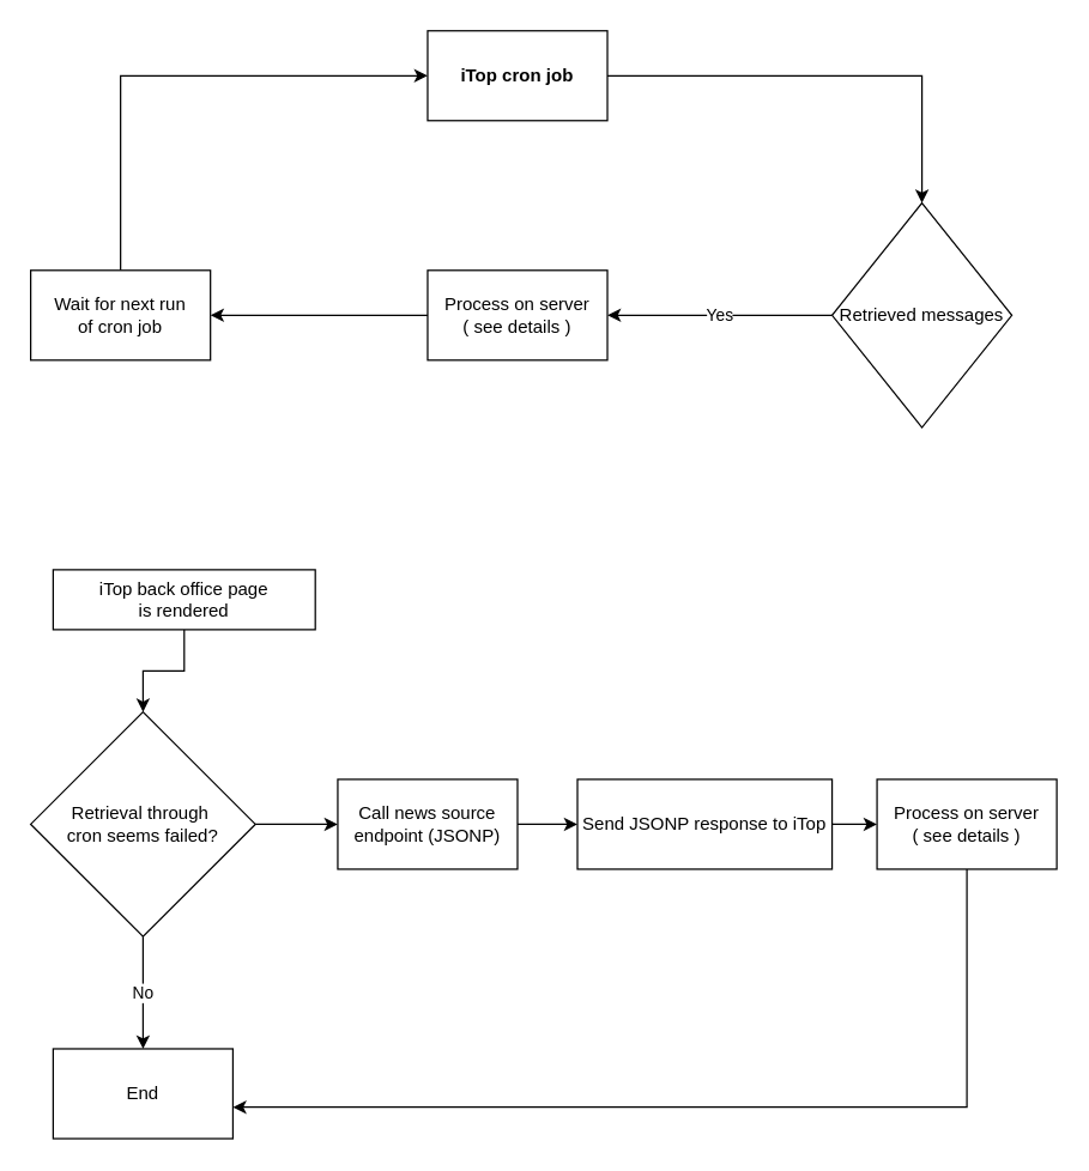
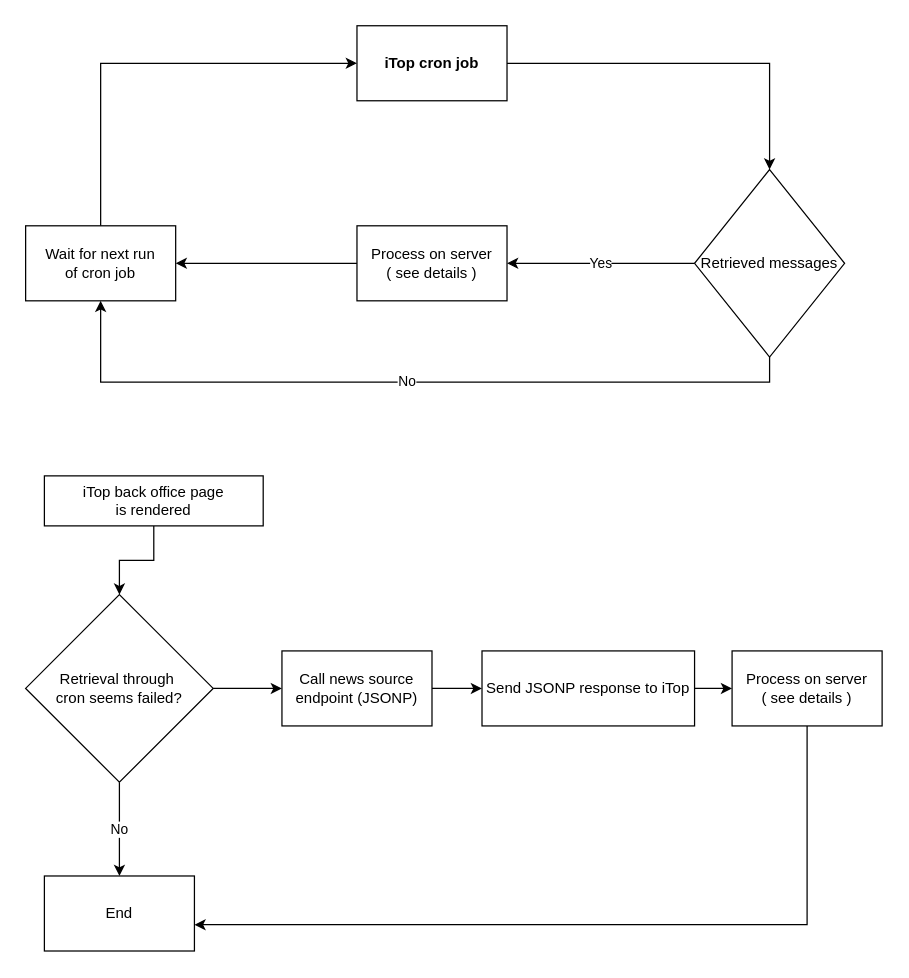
+ <mxCell id="4" value="No" style="edgeStyle=orthogonalEdgeStyle;rounded=0;orthogonalLoop=1;jettySize=auto;html=1;exitX=0.5;exitY=1;exitDx=0;exitDy=0;entryX=0.5;entryY=1;entryDx=0;entryDy=0;" edge="1" parent="1" source="6" target="8"><mxGeometry relative="1" as="geometry" /></mxCell>
